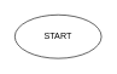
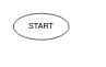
- <mxCell id="2" value="START" style="ellipse;whiteSpace=wrap;html=1;" vertex="1" parent="1"><mxGeometry x="20" y="20" width="120" height="60" as="geometry" /></mxCell>
+ <mxCell id="2" value="START" style="ellipse;whiteSpace=wrap;html=1;" vertex="1" parent="1"><mxGeometry x="20" y="20" width="85" height="40" as="geometry" /></mxCell>
